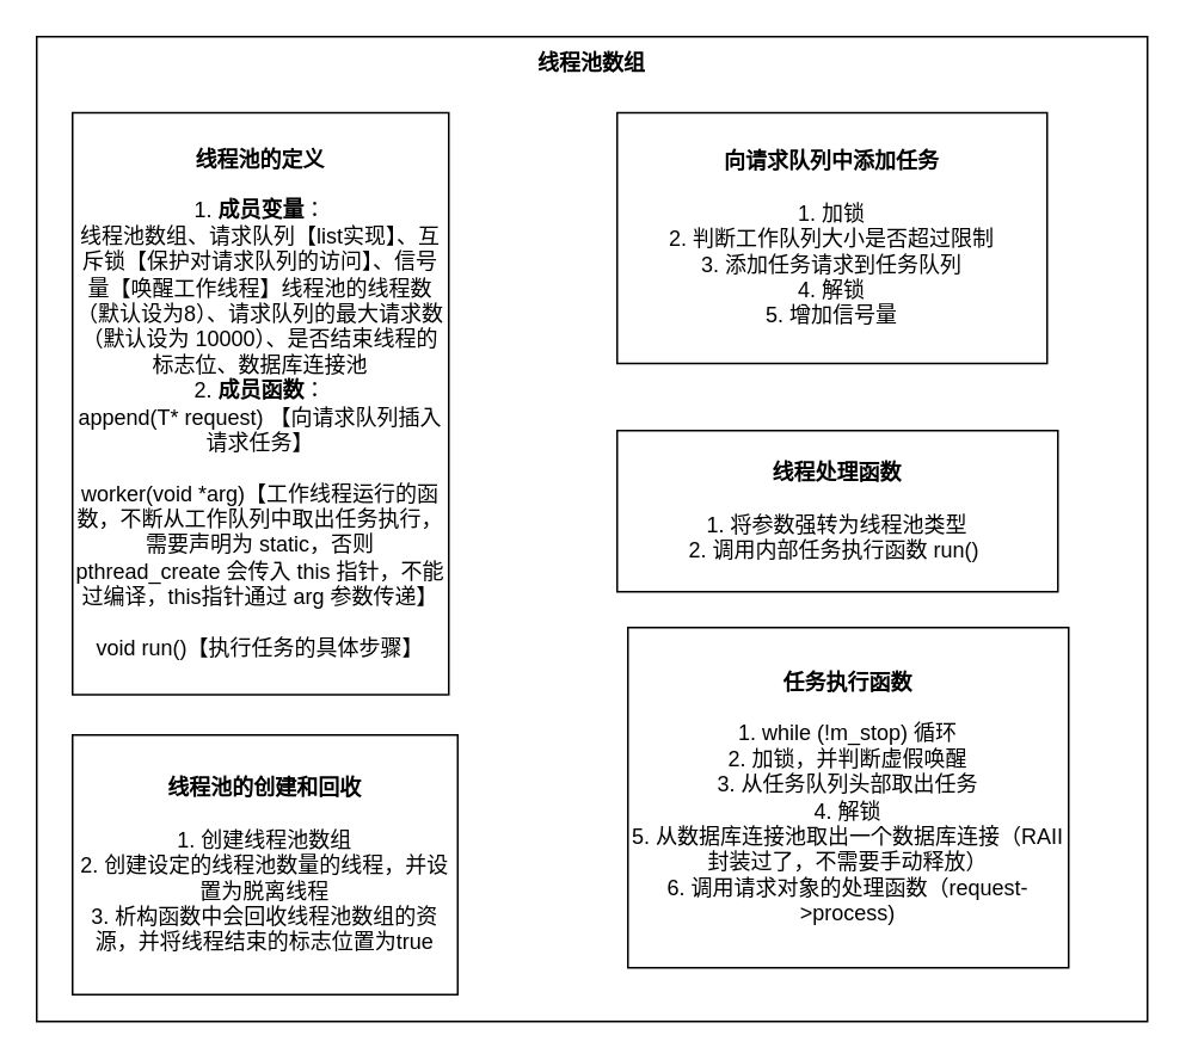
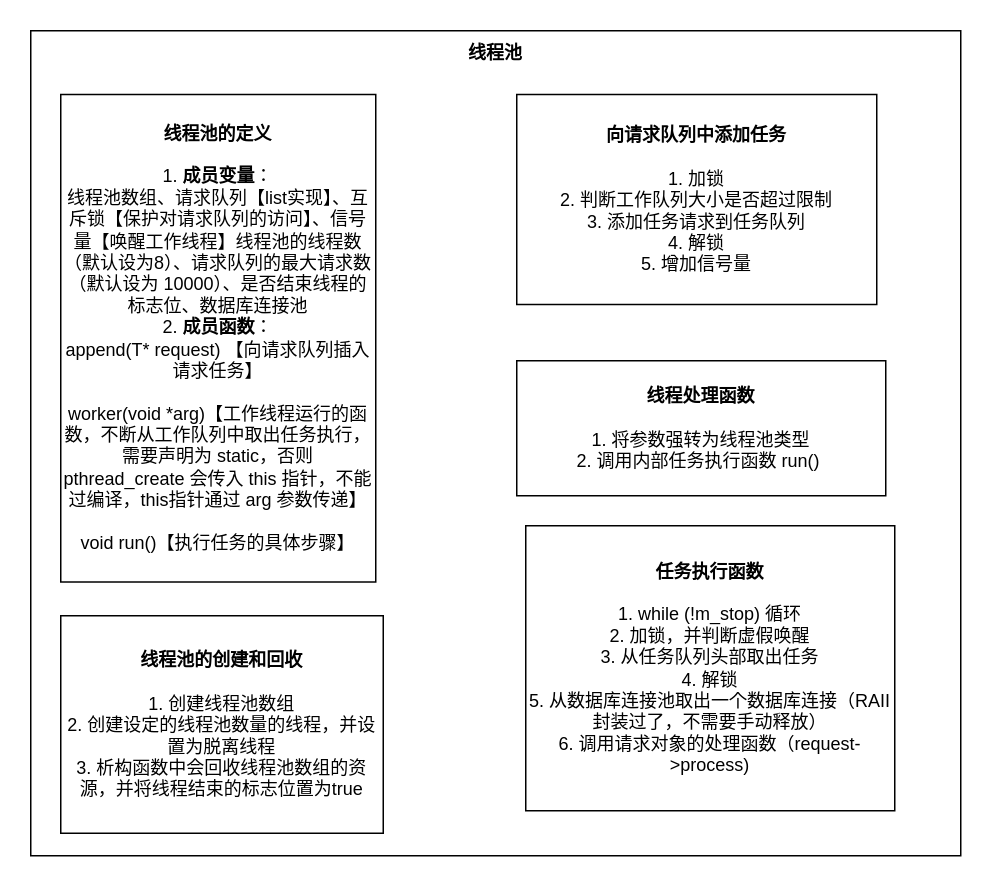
- <mxCell id="3" value="&lt;b&gt;线程池数组&lt;/b&gt;" style="text;html=1;strokeColor=none;fillColor=none;align=center;verticalAlign=middle;whiteSpace=wrap;rounded=0;" vertex="1" parent="1"><mxGeometry x="275" y="20" width="110" height="30" as="geometry" /></mxCell>
+ <mxCell id="3" value="&lt;b&gt;线程池&lt;/b&gt;" style="text;html=1;strokeColor=none;fillColor=none;align=center;verticalAlign=middle;whiteSpace=wrap;rounded=0;" vertex="1" parent="1"><mxGeometry x="275" y="20" width="110" height="30" as="geometry" /></mxCell>
